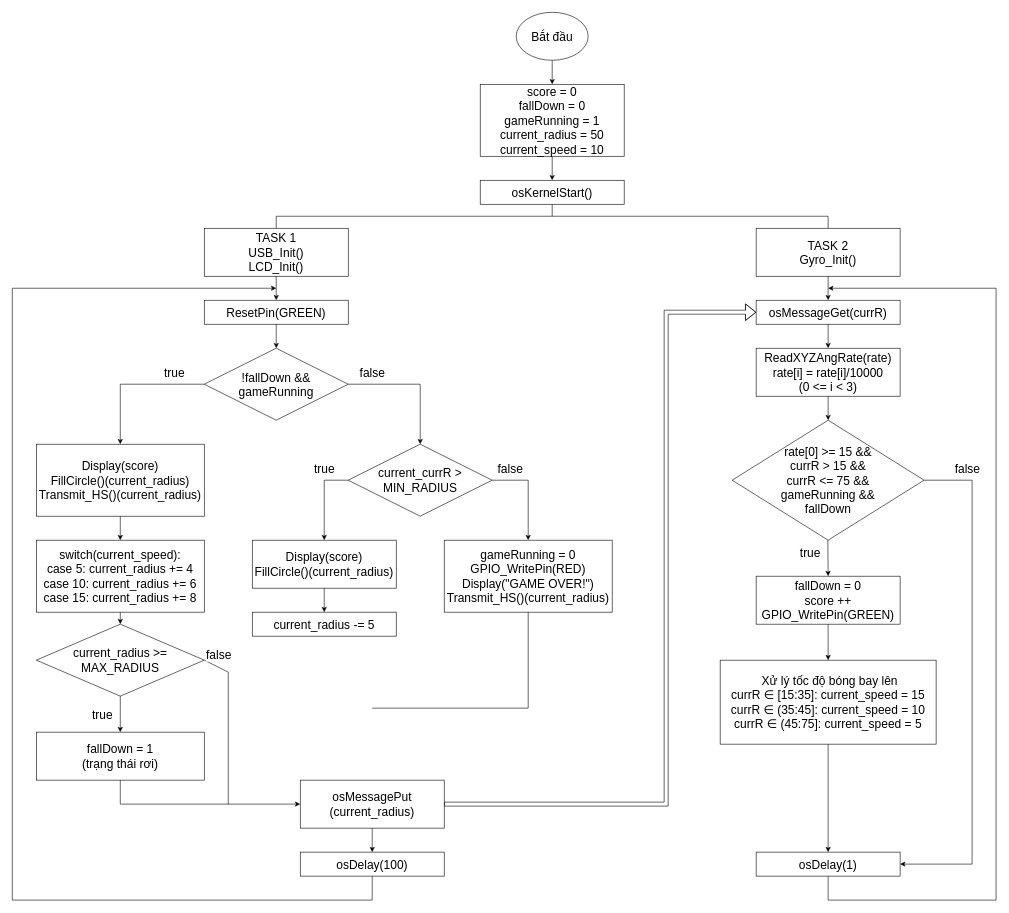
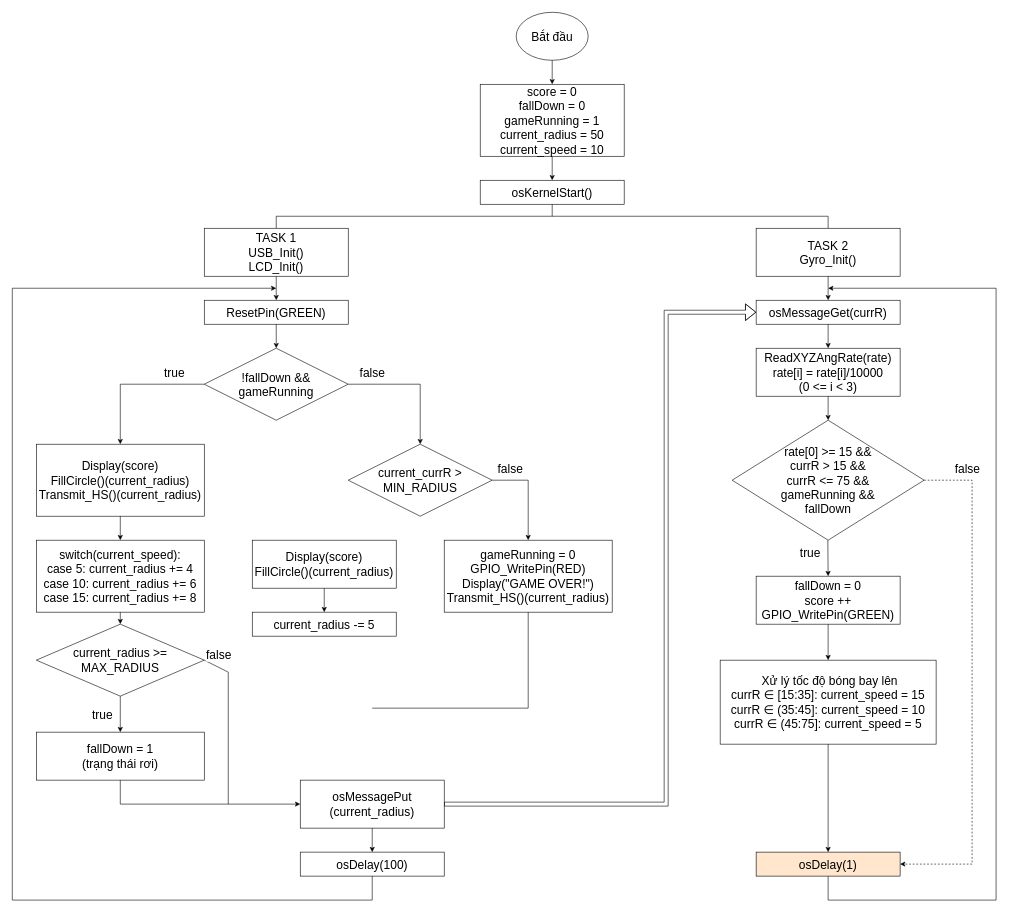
- <mxCell id="32" value="&lt;font style=&quot;font-size: 20px;&quot;&gt;true&lt;/font&gt;" style="endArrow=classic;html=1;rounded=0;exitX=0;exitY=0.5;exitDx=0;exitDy=0;entryX=0.5;entryY=0;entryDx=0;entryDy=0;" parent="1" source="12" target="13" edge="1"><mxGeometry x="-0.429" y="-20" width="50" height="50" relative="1" as="geometry"><mxPoint x="590" y="1030" as="sourcePoint" /><mxPoint x="640" y="980" as="targetPoint" /><Array as="points"><mxPoint x="540" y="800" /></Array><mxPoint x="20" y="-20" as="offset" /></mxGeometry></mxCell>
- <mxCell id="41" value="&lt;font style=&quot;font-size: 20px;&quot;&gt;false&lt;/font&gt;" style="endArrow=classic;html=1;rounded=0;exitX=1;exitY=0.5;exitDx=0;exitDy=0;entryX=1;entryY=0.5;entryDx=0;entryDy=0;" parent="1" source="19" target="22" edge="1"><mxGeometry x="-0.829" y="20" width="50" height="50" relative="1" as="geometry"><mxPoint x="1409.52" y="930" as="sourcePoint" /><mxPoint x="1600" y="1170" as="targetPoint" /><Array as="points"><mxPoint x="1620" y="800" /><mxPoint x="1620" y="1440" /></Array><mxPoint as="offset" /></mxGeometry></mxCell>
+ <mxCell id="41" value="&lt;font style=&quot;font-size: 20px;&quot;&gt;false&lt;/font&gt;" style="endArrow=classic;html=1;rounded=0;exitX=1;exitY=0.5;exitDx=0;exitDy=0;entryX=1;entryY=0.5;entryDx=0;entryDy=0;dashed=1;" parent="1" source="19" target="22" edge="1"><mxGeometry x="-0.829" y="20" width="50" height="50" relative="1" as="geometry"><mxPoint x="1409.52" y="930" as="sourcePoint" /><mxPoint x="1600" y="1170" as="targetPoint" /><Array as="points"><mxPoint x="1620" y="800" /><mxPoint x="1620" y="1440" /></Array><mxPoint as="offset" /></mxGeometry></mxCell>
- <mxCell id="22" value="&lt;font style=&quot;font-size: 20px;&quot;&gt;osDelay(1)&lt;br&gt;&lt;/font&gt;" style="rounded=0;whiteSpace=wrap;html=1;" parent="1" vertex="1"><mxGeometry x="1260" y="1420" width="240" height="40" as="geometry" /></mxCell>
+ <mxCell id="22" value="&lt;font style=&quot;font-size: 20px;&quot;&gt;osDelay(1)&lt;br&gt;&lt;/font&gt;" style="rounded=0;whiteSpace=wrap;html=1;fillColor=#ffe6cc;" parent="1" vertex="1"><mxGeometry x="1260" y="1420" width="240" height="40" as="geometry" /></mxCell>
